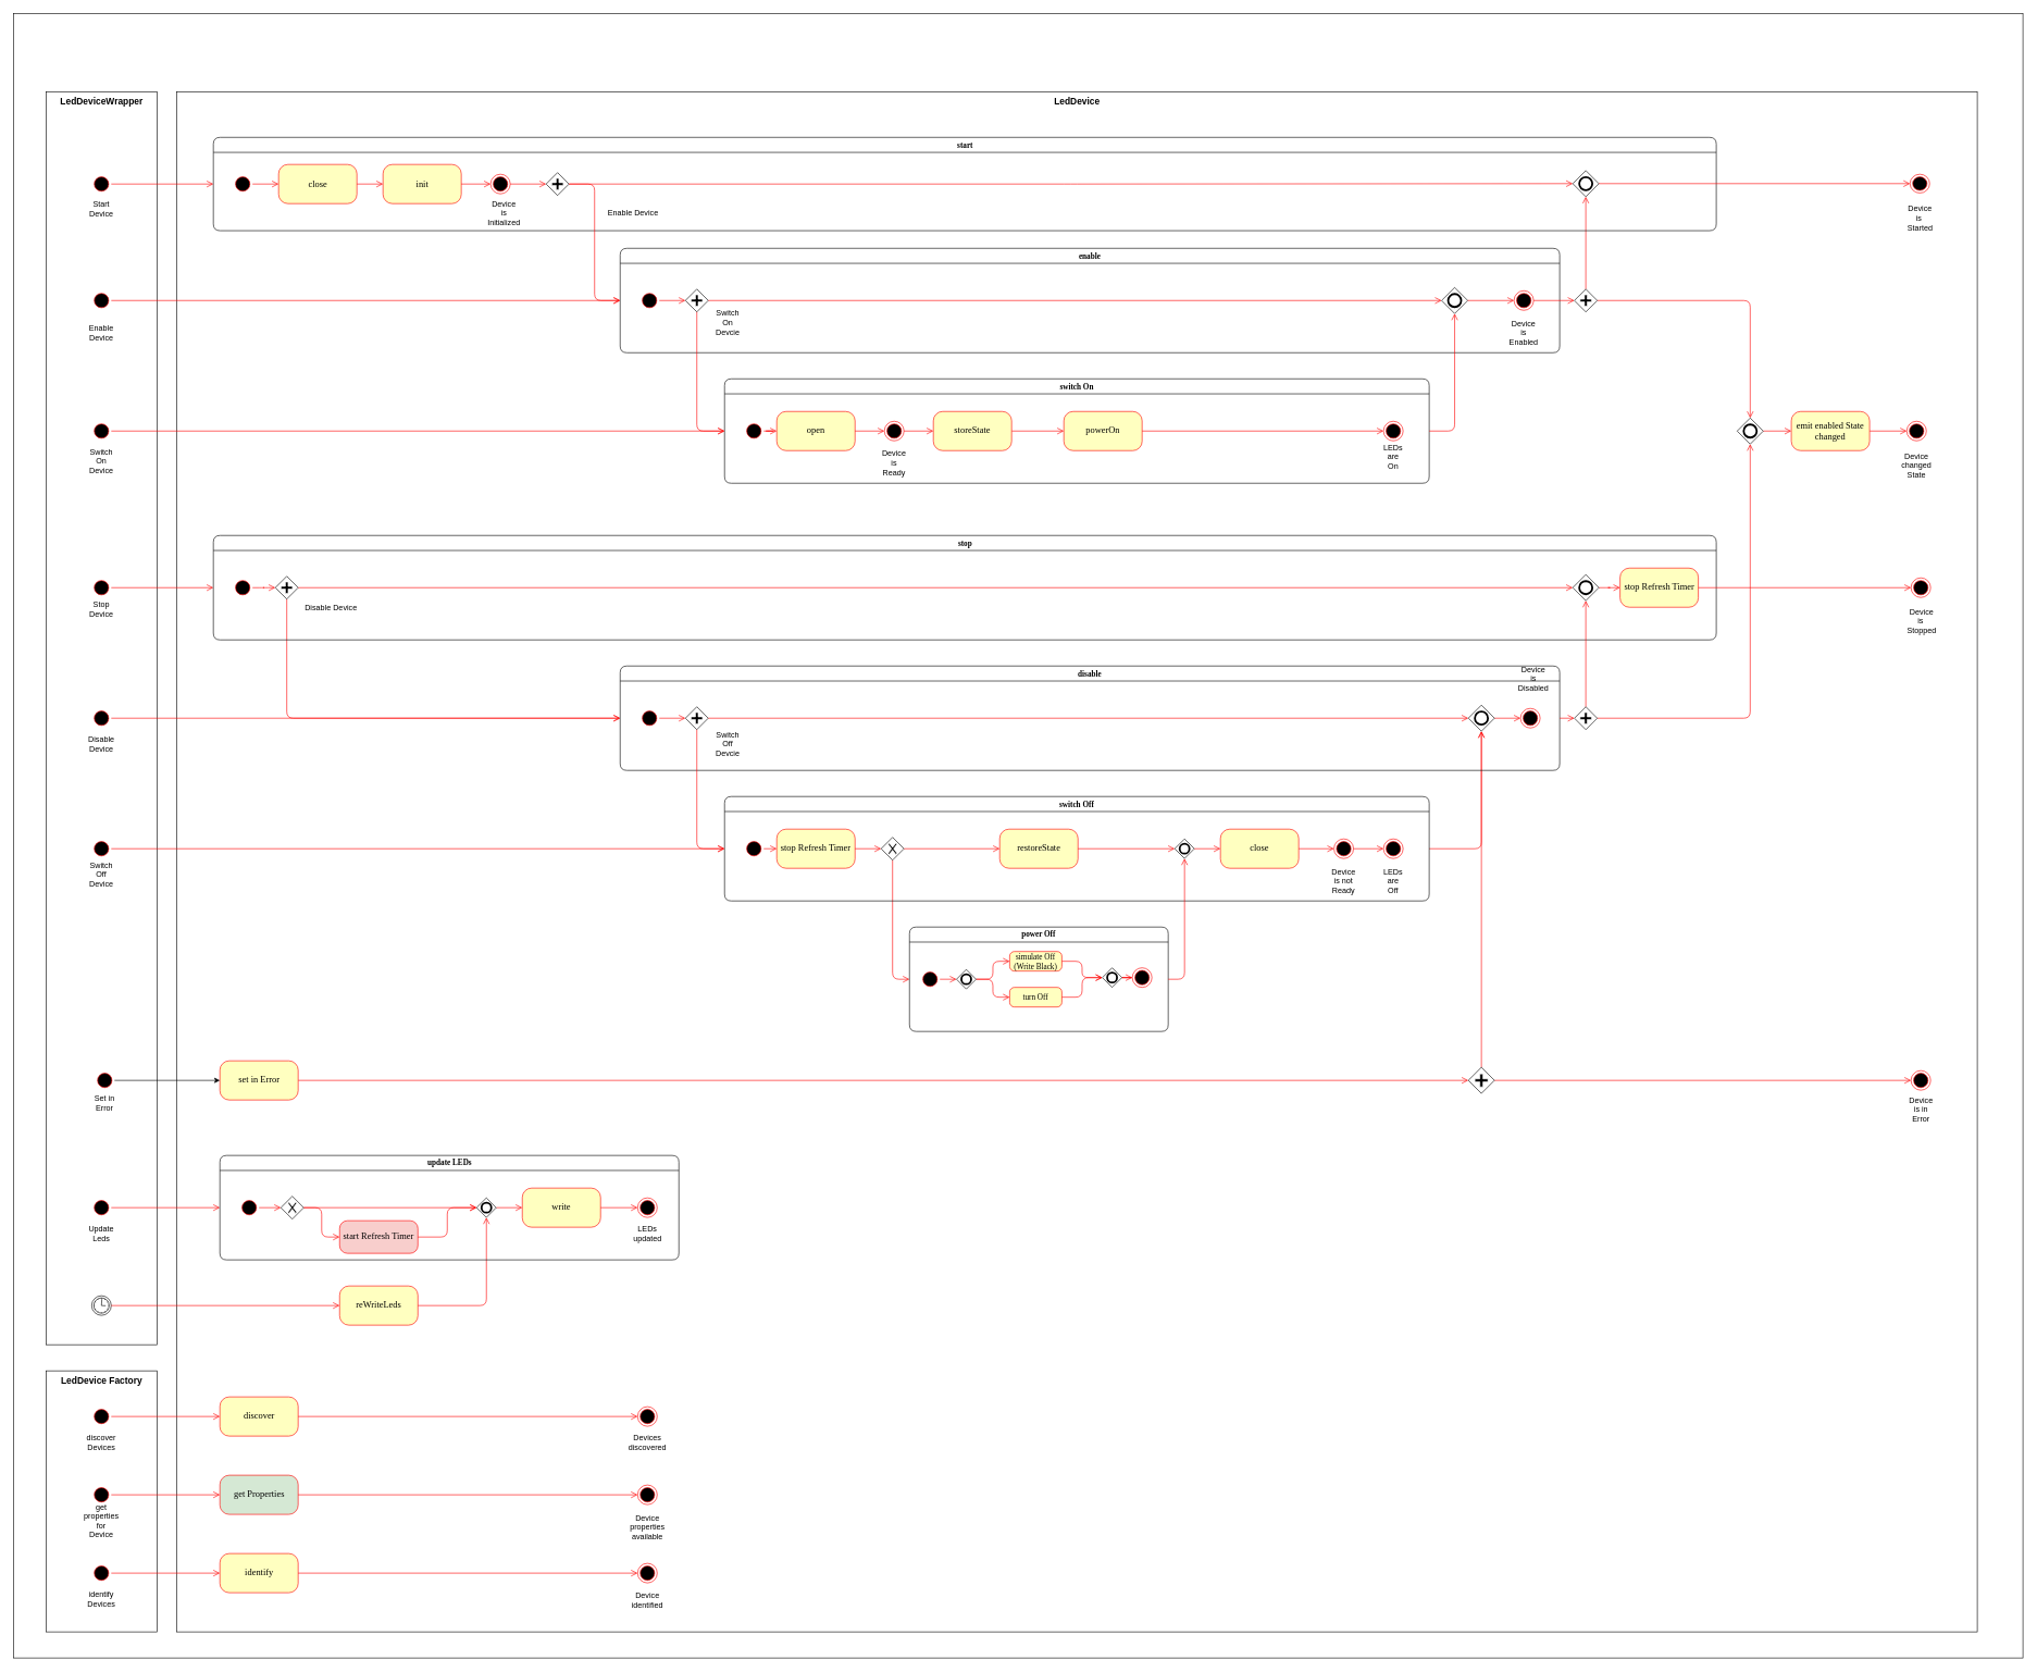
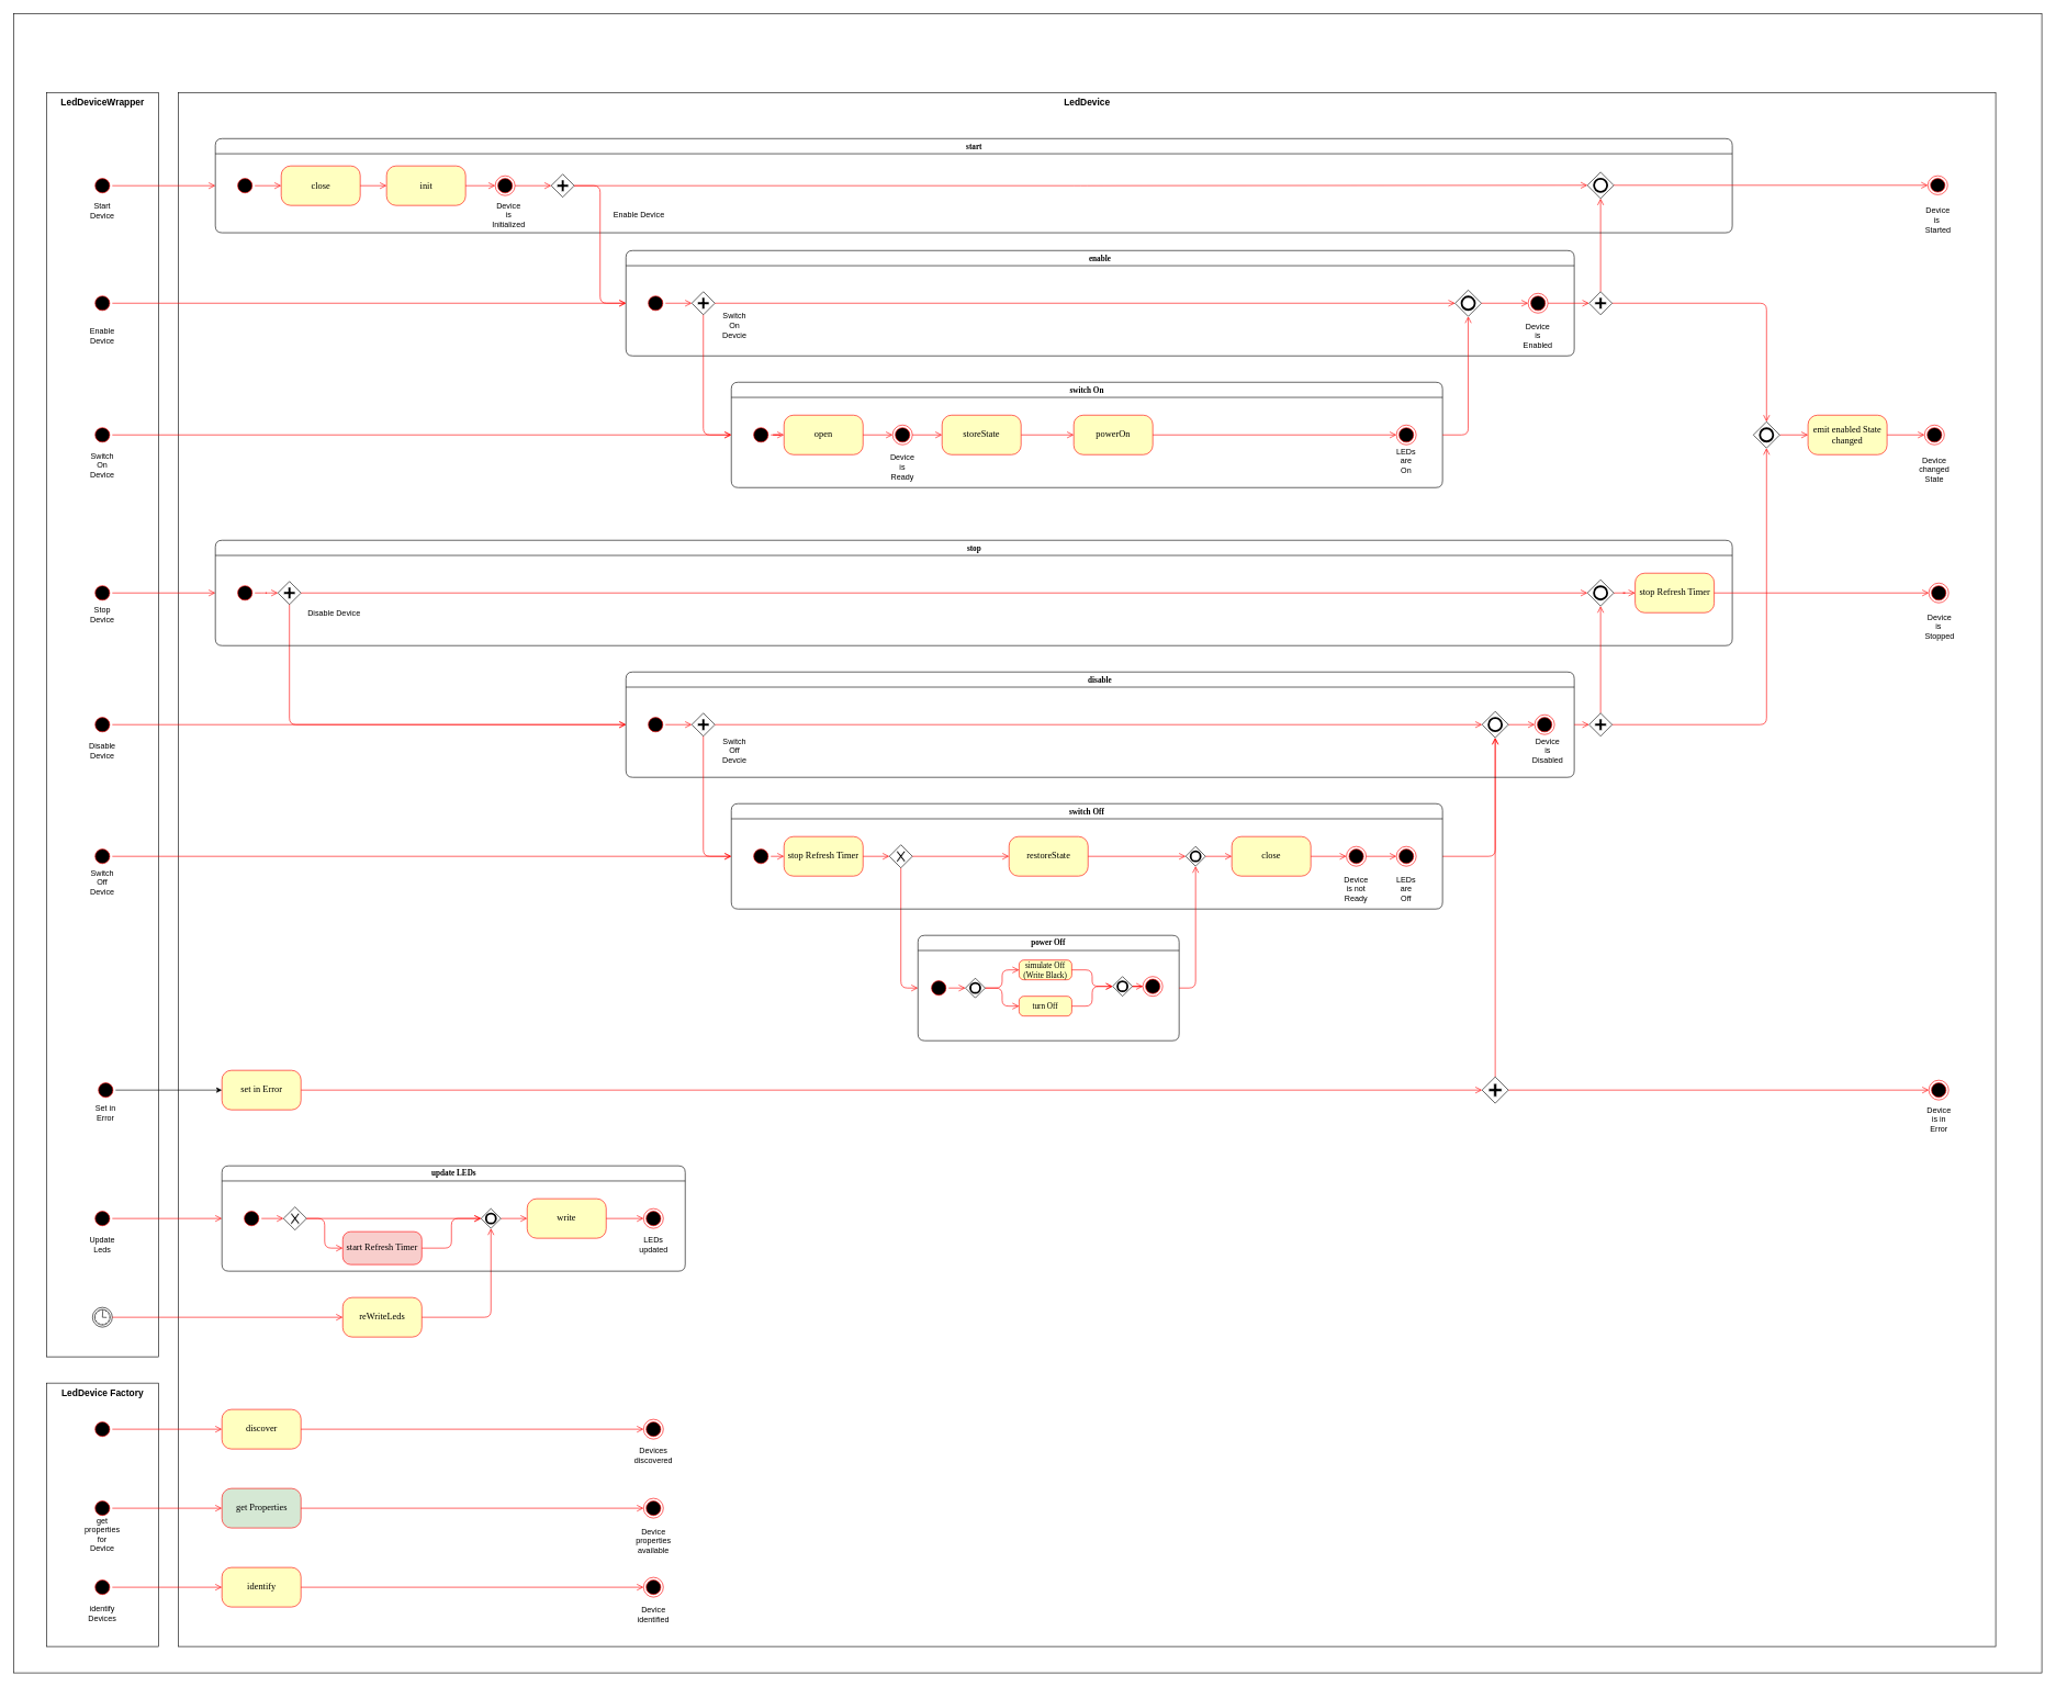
- <mxCell id="156" value="Device&lt;br&gt;is Disabled" style="text;html=1;strokeColor=none;fillColor=none;align=center;verticalAlign=middle;whiteSpace=wrap;rounded=0;" parent="150" vertex="1"><mxGeometry x="1370" y="10" width="60" height="20" as="geometry" /></mxCell>
+ <mxCell id="156" value="Device&lt;br&gt;is Disabled" style="text;html=1;strokeColor=none;fillColor=none;align=center;verticalAlign=middle;whiteSpace=wrap;rounded=0;" parent="150" vertex="1"><mxGeometry x="1370" y="110" width="60" height="20" as="geometry" /></mxCell>
- <mxCell id="24" value="discover&lt;br&gt;Devices" style="text;html=1;strokeColor=none;fillColor=none;align=center;verticalAlign=middle;whiteSpace=wrap;rounded=0;" parent="1" vertex="1"><mxGeometry x="135" y="2200" width="40" height="20" as="geometry" /></mxCell>
